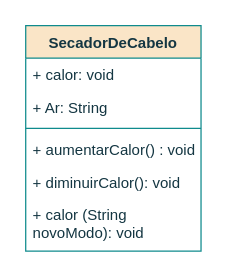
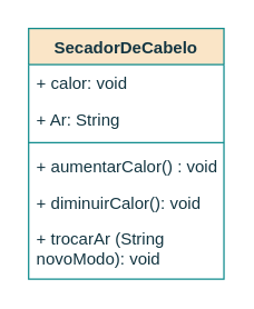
- <mxCell id="8" value="+ calor (String novoModo): void" style="text;strokeColor=none;fillColor=none;align=left;verticalAlign=top;spacingLeft=4;spacingRight=4;overflow=hidden;rotatable=0;points=[[0,0.5],[1,0.5]];portConstraint=eastwest;whiteSpace=wrap;html=1;labelBackgroundColor=none;fontColor=#143642;" vertex="1" parent="2"><mxGeometry y="138" width="140" height="42" as="geometry" /></mxCell>
+ <mxCell id="8" value="+ trocarAr (String novoModo): void" style="text;strokeColor=none;fillColor=none;align=left;verticalAlign=top;spacingLeft=4;spacingRight=4;overflow=hidden;rotatable=0;points=[[0,0.5],[1,0.5]];portConstraint=eastwest;whiteSpace=wrap;html=1;labelBackgroundColor=none;fontColor=#143642;" vertex="1" parent="2"><mxGeometry y="138" width="140" height="42" as="geometry" /></mxCell>
